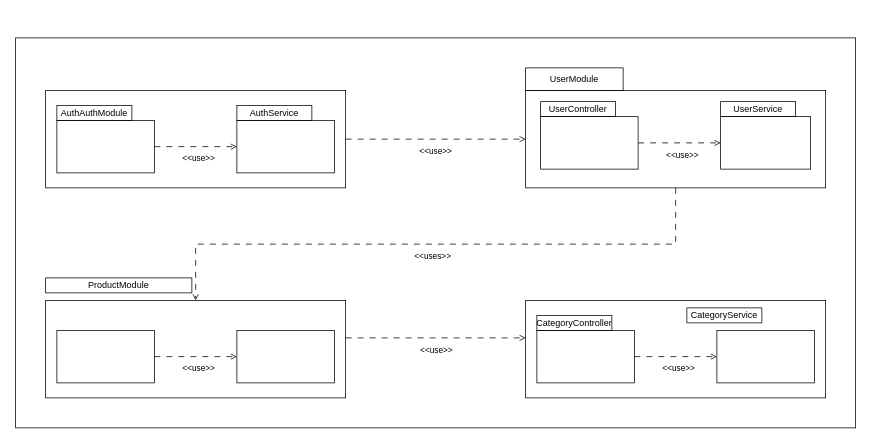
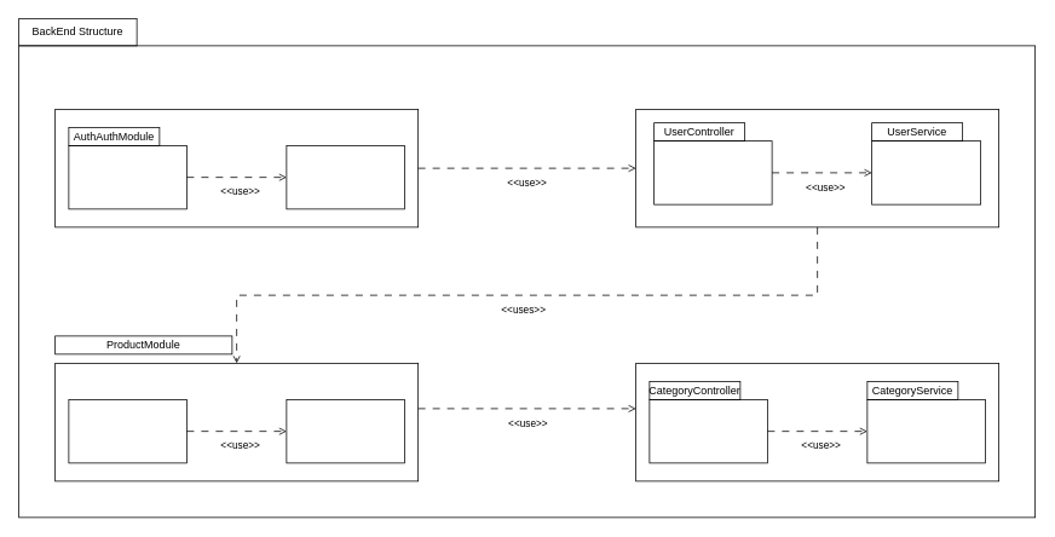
+ <mxCell id="3" value="BackEnd Structure" style="rounded=0;whiteSpace=wrap;html=1;fillColor=none;" parent="1" vertex="1"><mxGeometry x="20" y="20" width="130" height="30" as="geometry" /></mxCell>
- <mxCell id="16" value="UserModule" style="rounded=0;whiteSpace=wrap;html=1;fillColor=none;" vertex="1" parent="1"><mxGeometry x="700" y="90" width="130" height="30" as="geometry" /></mxCell>
- <mxCell id="12" value="AuthService" style="rounded=0;whiteSpace=wrap;html=1;fillColor=none;" vertex="1" parent="1"><mxGeometry x="315" y="140" width="100" height="20" as="geometry" /></mxCell>
- <mxCell id="29" value="CategoryService" style="rounded=0;whiteSpace=wrap;html=1;fillColor=none;" vertex="1" parent="1"><mxGeometry x="915" y="410" width="100" height="20" as="geometry" /></mxCell>
+ <mxCell id="29" value="CategoryService" style="rounded=0;whiteSpace=wrap;html=1;fillColor=none;" vertex="1" parent="1"><mxGeometry x="955" y="420" width="100" height="20" as="geometry" /></mxCell>
